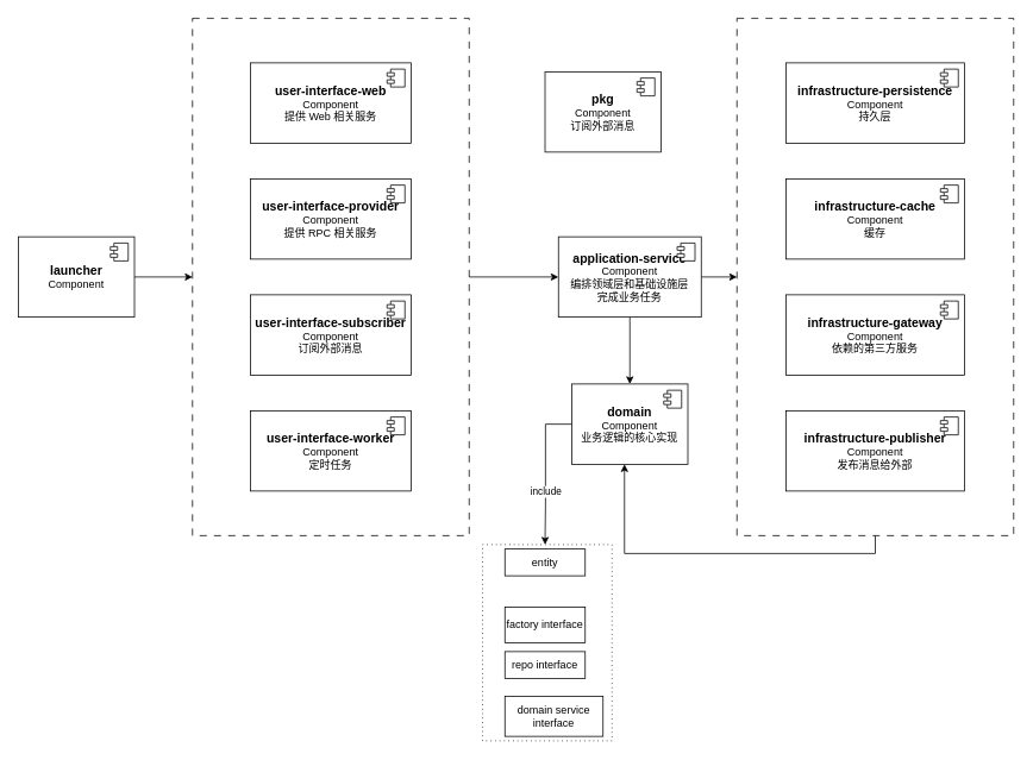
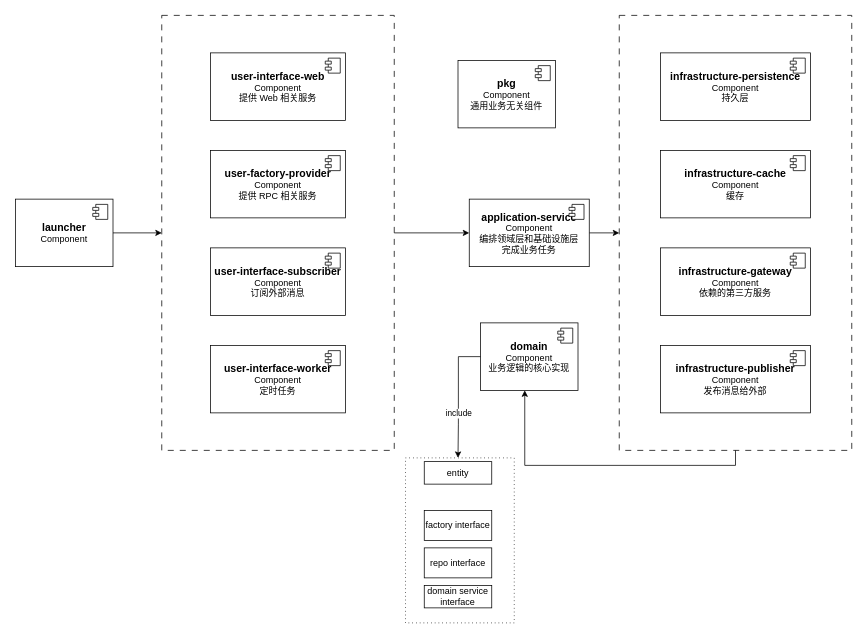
- <mxCell id="34" value="&lt;div&gt;&lt;span style=&quot;font-size: 14px;&quot;&gt;&lt;b&gt;pkg&lt;/b&gt;&lt;/span&gt;&lt;/div&gt;Component&lt;div&gt;订阅外部消息&lt;/div&gt;" style="html=1;dropTarget=0;whiteSpace=wrap;" vertex="1" parent="1"><mxGeometry x="610" y="80" width="130" height="90" as="geometry" /></mxCell>
+ <mxCell id="34" value="&lt;div&gt;&lt;span style=&quot;font-size: 14px;&quot;&gt;&lt;b&gt;pkg&lt;/b&gt;&lt;/span&gt;&lt;/div&gt;Component&lt;div&gt;通用业务无关组件&lt;/div&gt;" style="html=1;dropTarget=0;whiteSpace=wrap;" vertex="1" parent="1"><mxGeometry x="610" y="80" width="130" height="90" as="geometry" /></mxCell>
- <mxCell id="11" value="&lt;div&gt;&lt;b&gt;&lt;font style=&quot;font-size: 14px;&quot;&gt;user-interface-provider&lt;/font&gt;&lt;/b&gt;&lt;/div&gt;Component&lt;div&gt;提供 RPC 相关服务&lt;/div&gt;" style="html=1;dropTarget=0;whiteSpace=wrap;" vertex="1" parent="1"><mxGeometry x="280" y="200" width="180" height="90" as="geometry" /></mxCell>
+ <mxCell id="11" value="&lt;div&gt;&lt;b&gt;&lt;font style=&quot;font-size: 14px;&quot;&gt;user-factory-provider&lt;/font&gt;&lt;/b&gt;&lt;/div&gt;Component&lt;div&gt;提供 RPC 相关服务&lt;/div&gt;" style="html=1;dropTarget=0;whiteSpace=wrap;" vertex="1" parent="1"><mxGeometry x="280" y="200" width="180" height="90" as="geometry" /></mxCell>
- <mxCell id="18" style="edgeStyle=orthogonalEdgeStyle;rounded=0;orthogonalLoop=1;jettySize=auto;html=1;entryX=0.5;entryY=0;entryDx=0;entryDy=0;" edge="1" parent="1" source="19" target="23"><mxGeometry relative="1" as="geometry" /></mxCell>
- <mxCell id="38" value="repo interface" style="rounded=0;whiteSpace=wrap;html=1;" vertex="1" parent="1"><mxGeometry x="565" y="730" width="90" height="30" as="geometry" /></mxCell>
+ <mxCell id="38" value="repo interface" style="rounded=0;whiteSpace=wrap;html=1;" vertex="1" parent="1"><mxGeometry x="565" y="730" width="90" height="40" as="geometry" /></mxCell>
- <mxCell id="39" value="domain service&lt;div&gt;interface&lt;/div&gt;" style="rounded=0;whiteSpace=wrap;html=1;" vertex="1" parent="1"><mxGeometry x="565" y="780" width="110" height="45" as="geometry" /></mxCell>
+ <mxCell id="39" value="domain service&lt;div&gt;interface&lt;/div&gt;" style="rounded=0;whiteSpace=wrap;html=1;" vertex="1" parent="1"><mxGeometry x="565" y="780" width="90" height="30" as="geometry" /></mxCell>
